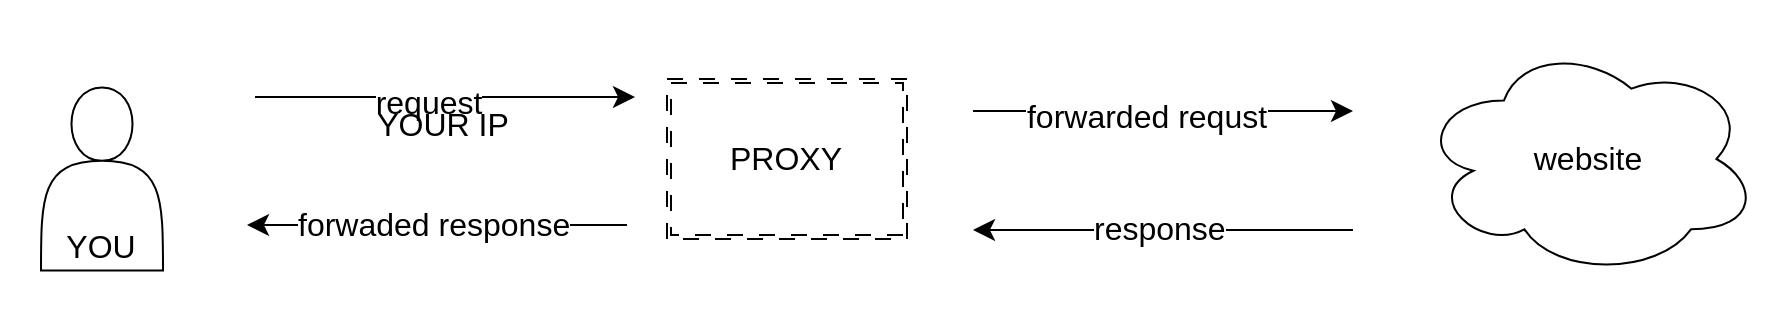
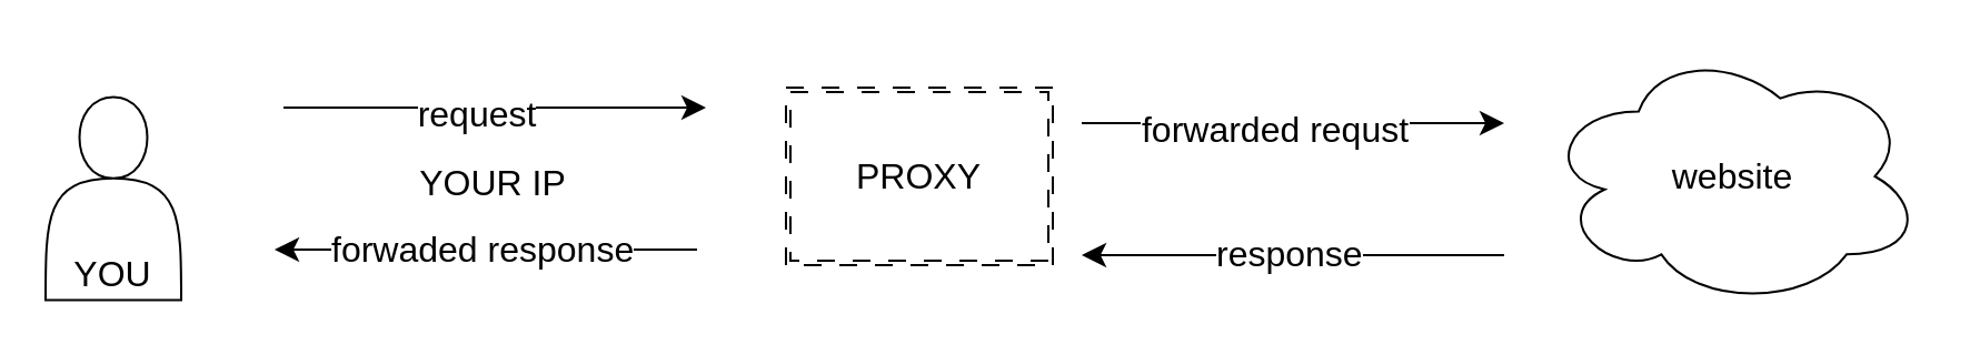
- <mxCell id="8" value="YOUR IP" style="text;html=1;strokeColor=none;fillColor=none;align=center;verticalAlign=middle;whiteSpace=wrap;rounded=0;fontSize=16;" vertex="1" parent="1"><mxGeometry x="174" y="47" width="95" height="30" as="geometry" /></mxCell>
+ <mxCell id="8" value="YOUR IP" style="text;html=1;strokeColor=none;fillColor=none;align=center;verticalAlign=middle;whiteSpace=wrap;rounded=0;fontSize=16;" vertex="1" parent="1"><mxGeometry x="174" y="67" width="95" height="30" as="geometry" /></mxCell>
- <mxCell id="2" value="PROXY" style="shape=ext;double=1;rounded=0;whiteSpace=wrap;html=1;fontSize=16;dashed=1;dashPattern=8 8;" vertex="1" parent="1"><mxGeometry x="333" y="39" width="120" height="80" as="geometry" /></mxCell>
+ <mxCell id="2" value="PROXY" style="shape=ext;double=1;rounded=0;whiteSpace=wrap;html=1;fontSize=16;dashed=1;dashPattern=8 8;" vertex="1" parent="1"><mxGeometry x="353" y="39" width="120" height="80" as="geometry" /></mxCell>
- <mxCell id="9" value="website" style="ellipse;shape=cloud;whiteSpace=wrap;html=1;fontSize=16;" vertex="1" parent="1"><mxGeometry x="709" y="20.38" width="170" height="117.25" as="geometry" /></mxCell>
+ <mxCell id="9" value="website" style="ellipse;shape=cloud;whiteSpace=wrap;html=1;fontSize=16;" vertex="1" parent="1"><mxGeometry x="694" y="20.38" width="170" height="117.25" as="geometry" /></mxCell>
